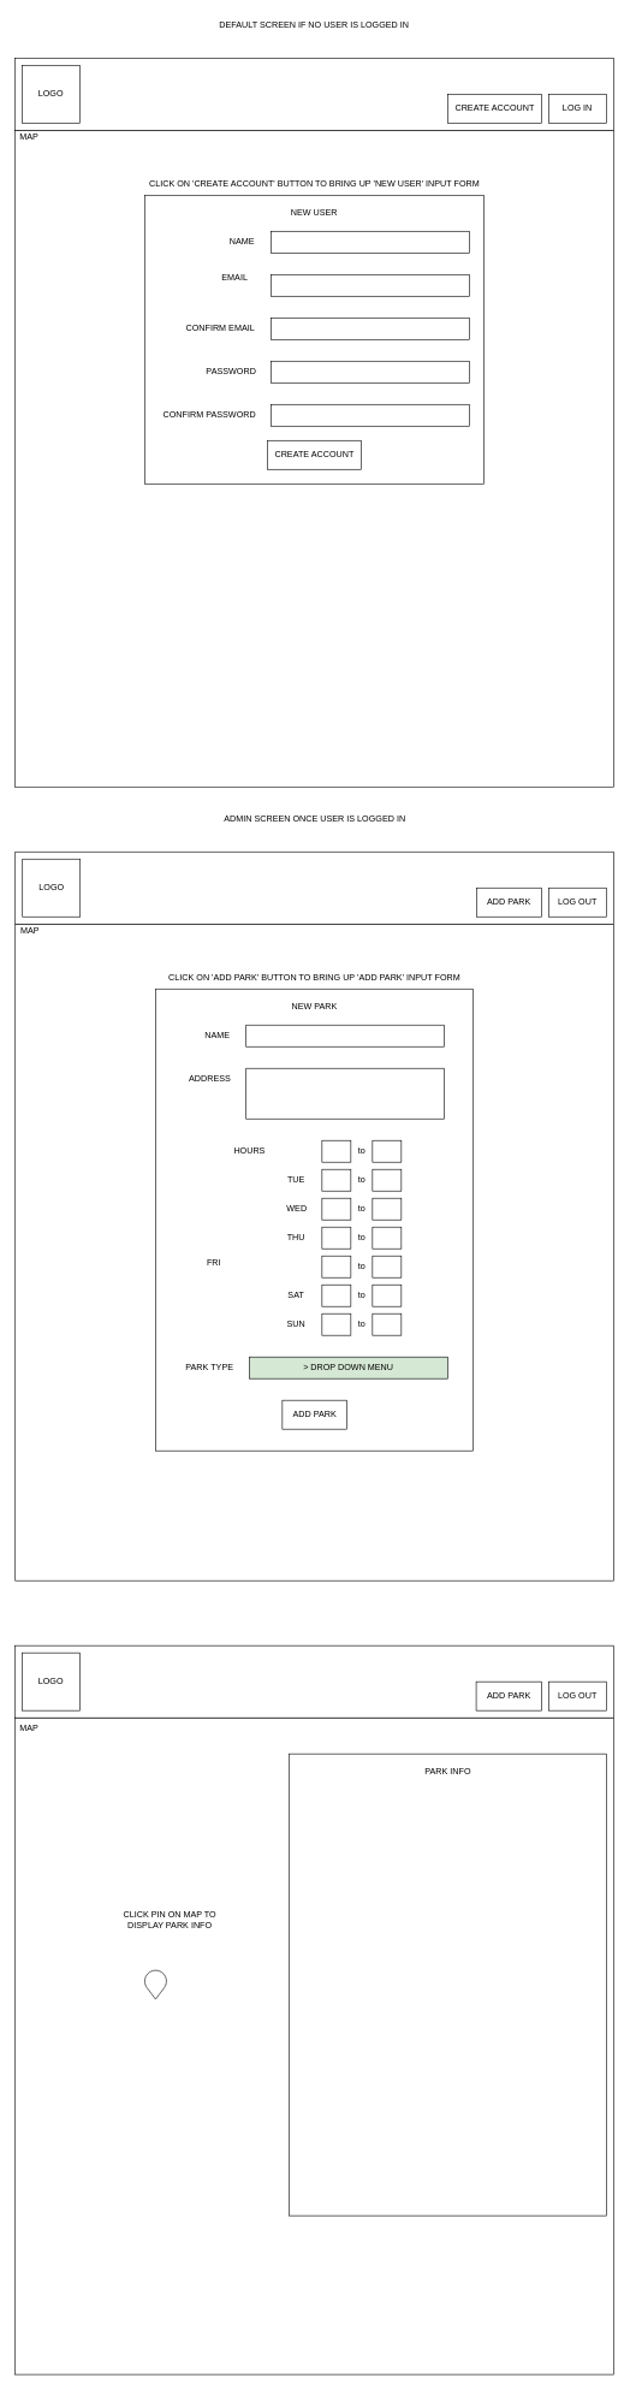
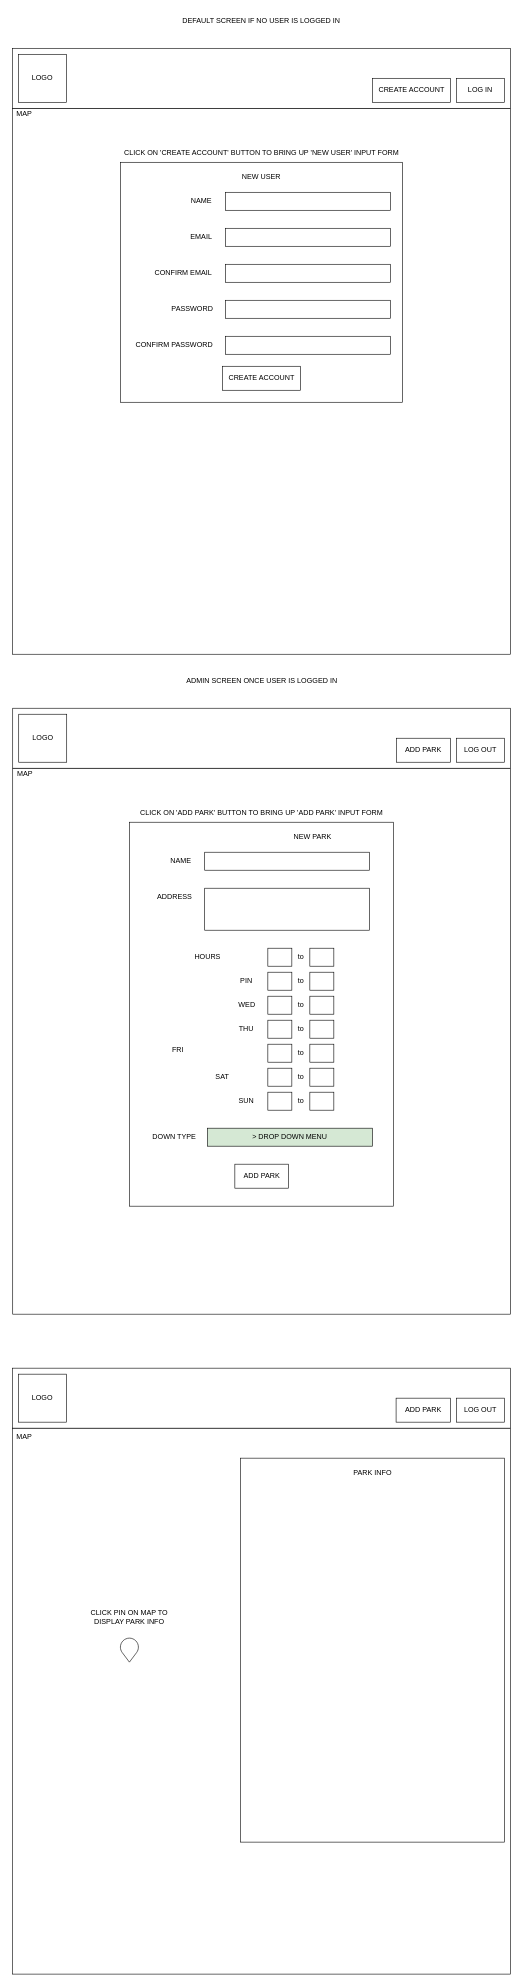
- <mxCell id="17" value="EMAIL" style="text;html=1;strokeColor=none;fillColor=none;align=center;verticalAlign=middle;whiteSpace=wrap;rounded=0;" parent="1" vertex="1"><mxGeometry x="300" y="370" width="50" height="30" as="geometry" /></mxCell>
+ <mxCell id="17" value="EMAIL" style="text;html=1;strokeColor=none;fillColor=none;align=center;verticalAlign=middle;whiteSpace=wrap;rounded=0;" parent="1" vertex="1"><mxGeometry x="310" y="380" width="50" height="30" as="geometry" /></mxCell>
- <mxCell id="36" value="NEW PARK" style="text;html=1;strokeColor=none;fillColor=none;align=center;verticalAlign=middle;whiteSpace=wrap;rounded=0;" vertex="1" parent="1"><mxGeometry x="393" y="1380" width="84.5" height="30" as="geometry" /></mxCell>
+ <mxCell id="36" value="NEW PARK" style="text;html=1;strokeColor=none;fillColor=none;align=center;verticalAlign=middle;whiteSpace=wrap;rounded=0;" vertex="1" parent="1"><mxGeometry x="478" y="1380" width="84.5" height="30" as="geometry" /></mxCell>
- <mxCell id="50" value="TUE" style="text;html=1;strokeColor=none;fillColor=none;align=center;verticalAlign=middle;whiteSpace=wrap;rounded=0;" vertex="1" parent="1"><mxGeometry x="390" y="1620" width="40" height="30" as="geometry" /></mxCell>
+ <mxCell id="50" value="PIN" style="text;html=1;strokeColor=none;fillColor=none;align=center;verticalAlign=middle;whiteSpace=wrap;rounded=0;" vertex="1" parent="1"><mxGeometry x="390" y="1620" width="40" height="30" as="geometry" /></mxCell>
- <mxCell id="66" value="SAT" style="text;html=1;strokeColor=none;fillColor=none;align=center;verticalAlign=middle;whiteSpace=wrap;rounded=0;" vertex="1" parent="1"><mxGeometry x="390" y="1780" width="40" height="30" as="geometry" /></mxCell>
+ <mxCell id="66" value="SAT" style="text;html=1;strokeColor=none;fillColor=none;align=center;verticalAlign=middle;whiteSpace=wrap;rounded=0;" vertex="1" parent="1"><mxGeometry x="350" y="1780" width="40" height="30" as="geometry" /></mxCell>
- <mxCell id="44" value="PARK TYPE" style="text;html=1;strokeColor=none;fillColor=none;align=center;verticalAlign=middle;whiteSpace=wrap;rounded=0;" vertex="1" parent="1"><mxGeometry x="250" y="1880" width="80" height="30" as="geometry" /></mxCell>
+ <mxCell id="44" value="DOWN TYPE" style="text;html=1;strokeColor=none;fillColor=none;align=center;verticalAlign=middle;whiteSpace=wrap;rounded=0;" vertex="1" parent="1"><mxGeometry x="250" y="1880" width="80" height="30" as="geometry" /></mxCell>
- <mxCell id="88" value="CLICK PIN ON MAP TO DISPLAY PARK INFO" style="text;html=1;strokeColor=none;fillColor=none;align=center;verticalAlign=middle;whiteSpace=wrap;rounded=0;" vertex="1" parent="1"><mxGeometry x="160" y="2635" width="150" height="50" as="geometry" /></mxCell>
+ <mxCell id="88" value="CLICK PIN ON MAP TO DISPLAY PARK INFO" style="text;html=1;strokeColor=none;fillColor=none;align=center;verticalAlign=middle;whiteSpace=wrap;rounded=0;" vertex="1" parent="1"><mxGeometry x="140" y="2670" width="150" height="50" as="geometry" /></mxCell>
